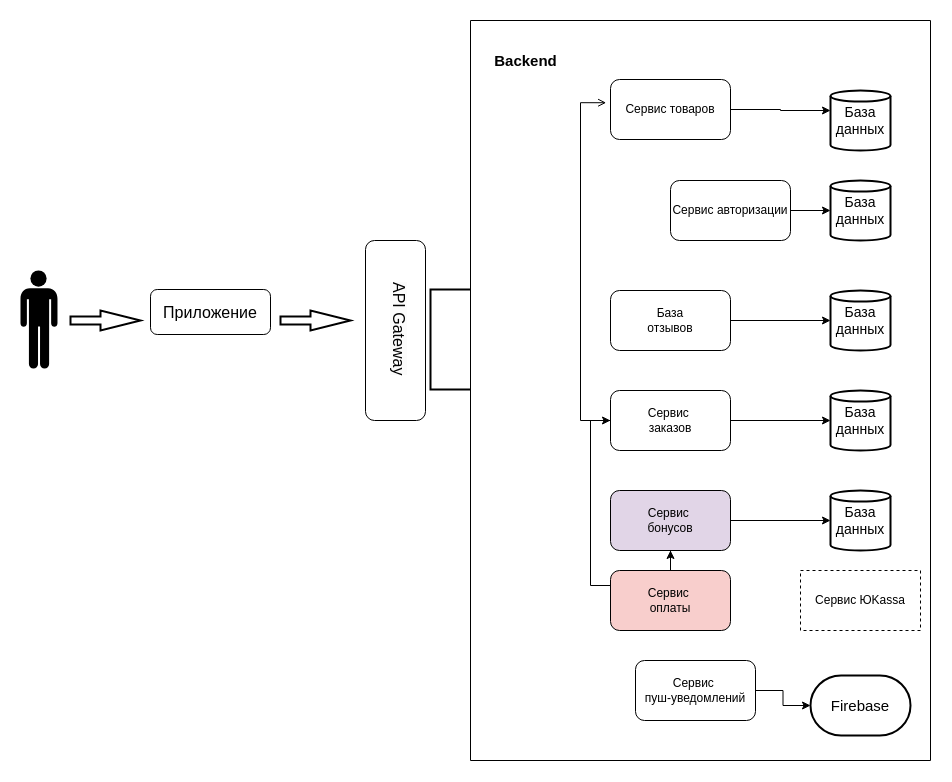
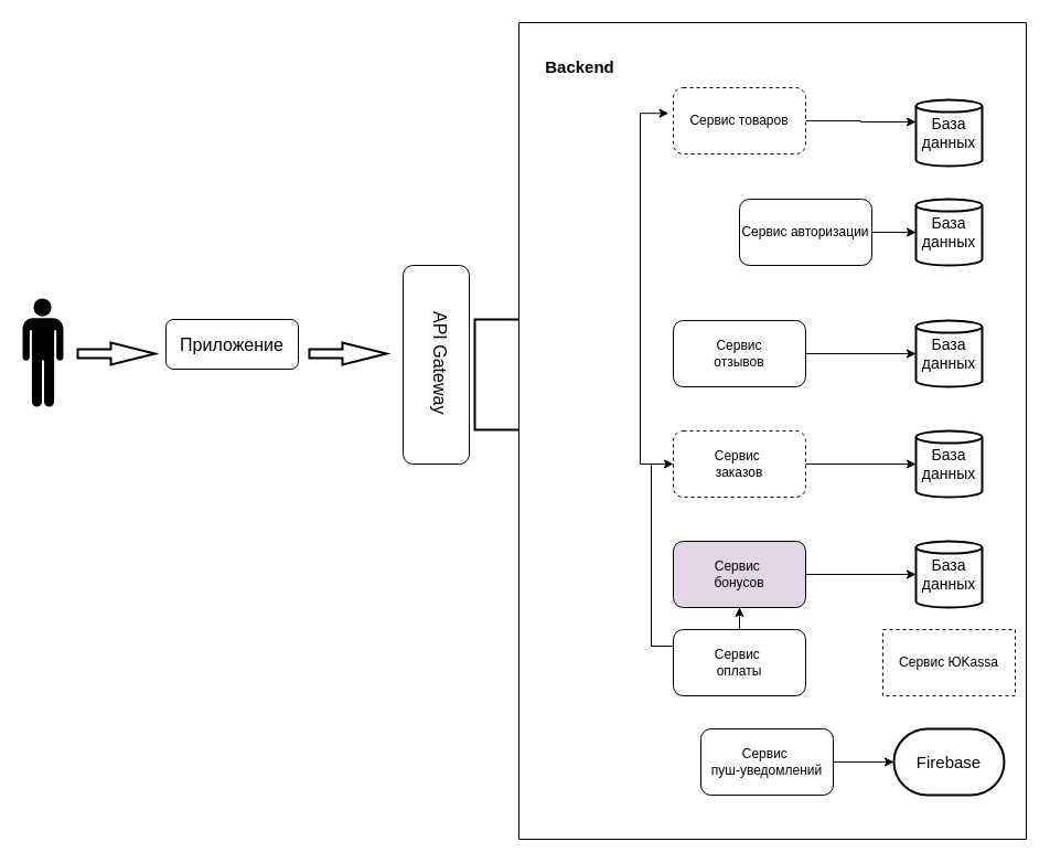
- <mxCell id="27" style="edgeStyle=orthogonalEdgeStyle;rounded=0;orthogonalLoop=1;jettySize=auto;html=1;entryX=-0.036;entryY=0.387;entryDx=0;entryDy=0;entryPerimeter=0;endArrow=open;" parent="8" source="16" target="11" edge="1"><mxGeometry relative="1" as="geometry"><Array as="points"><mxPoint x="110" y="400" /><mxPoint x="110" y="82" /></Array></mxGeometry></mxCell>
+ <mxCell id="27" style="edgeStyle=orthogonalEdgeStyle;rounded=0;orthogonalLoop=1;jettySize=auto;html=1;entryX=-0.036;entryY=0.387;entryDx=0;entryDy=0;entryPerimeter=0;" parent="8" source="16" target="11" edge="1"><mxGeometry relative="1" as="geometry"><Array as="points"><mxPoint x="110" y="400" /><mxPoint x="110" y="82" /></Array></mxGeometry></mxCell>
- <mxCell id="11" value="Сервис товаров" style="rounded=1;whiteSpace=wrap;html=1;" parent="8" vertex="1"><mxGeometry x="140" y="59" width="120" height="60" as="geometry" /></mxCell>
+ <mxCell id="11" value="Сервис товаров" style="rounded=1;whiteSpace=wrap;html=1;dashed=1;" parent="8" vertex="1"><mxGeometry x="140" y="59" width="120" height="60" as="geometry" /></mxCell>
- <mxCell id="14" value="База&lt;div&gt;отзывов&lt;/div&gt;" style="rounded=1;whiteSpace=wrap;html=1;" parent="8" vertex="1"><mxGeometry x="140" y="270" width="120" height="60" as="geometry" /></mxCell>
+ <mxCell id="14" value="Сервис&lt;div&gt;отзывов&lt;/div&gt;" style="rounded=1;whiteSpace=wrap;html=1;" parent="8" vertex="1"><mxGeometry x="140" y="270" width="120" height="60" as="geometry" /></mxCell>
- <mxCell id="16" value="Сервис&amp;nbsp;&lt;div&gt;заказов&lt;/div&gt;" style="rounded=1;whiteSpace=wrap;html=1;" parent="8" vertex="1"><mxGeometry x="140" y="370" width="120" height="60" as="geometry" /></mxCell>
+ <mxCell id="16" value="Сервис&amp;nbsp;&lt;div&gt;заказов&lt;/div&gt;" style="rounded=1;whiteSpace=wrap;html=1;dashed=1;" parent="8" vertex="1"><mxGeometry x="140" y="370" width="120" height="60" as="geometry" /></mxCell>
- <mxCell id="23" value="Сервис&amp;nbsp;&lt;div&gt;оплаты&lt;/div&gt;" style="rounded=1;whiteSpace=wrap;html=1;fillColor=#f8cecc;" parent="8" vertex="1"><mxGeometry x="140" y="550" width="120" height="60" as="geometry" /></mxCell>
+ <mxCell id="23" value="Сервис&amp;nbsp;&lt;div&gt;оплаты&lt;/div&gt;" style="rounded=1;whiteSpace=wrap;html=1;" parent="8" vertex="1"><mxGeometry x="140" y="550" width="120" height="60" as="geometry" /></mxCell>
- <mxCell id="28" value="&lt;font style=&quot;font-size: 15px;&quot;&gt;Firebase&lt;/font&gt;" style="strokeWidth=2;html=1;shape=mxgraph.flowchart.terminator;whiteSpace=wrap;" parent="8" vertex="1"><mxGeometry x="340" y="655" width="100" height="60" as="geometry" /></mxCell>
+ <mxCell id="28" value="&lt;font style=&quot;font-size: 15px;&quot;&gt;Firebase&lt;/font&gt;" style="strokeWidth=2;html=1;shape=mxgraph.flowchart.terminator;whiteSpace=wrap;" parent="8" vertex="1"><mxGeometry x="340" y="640" width="100" height="60" as="geometry" /></mxCell>
